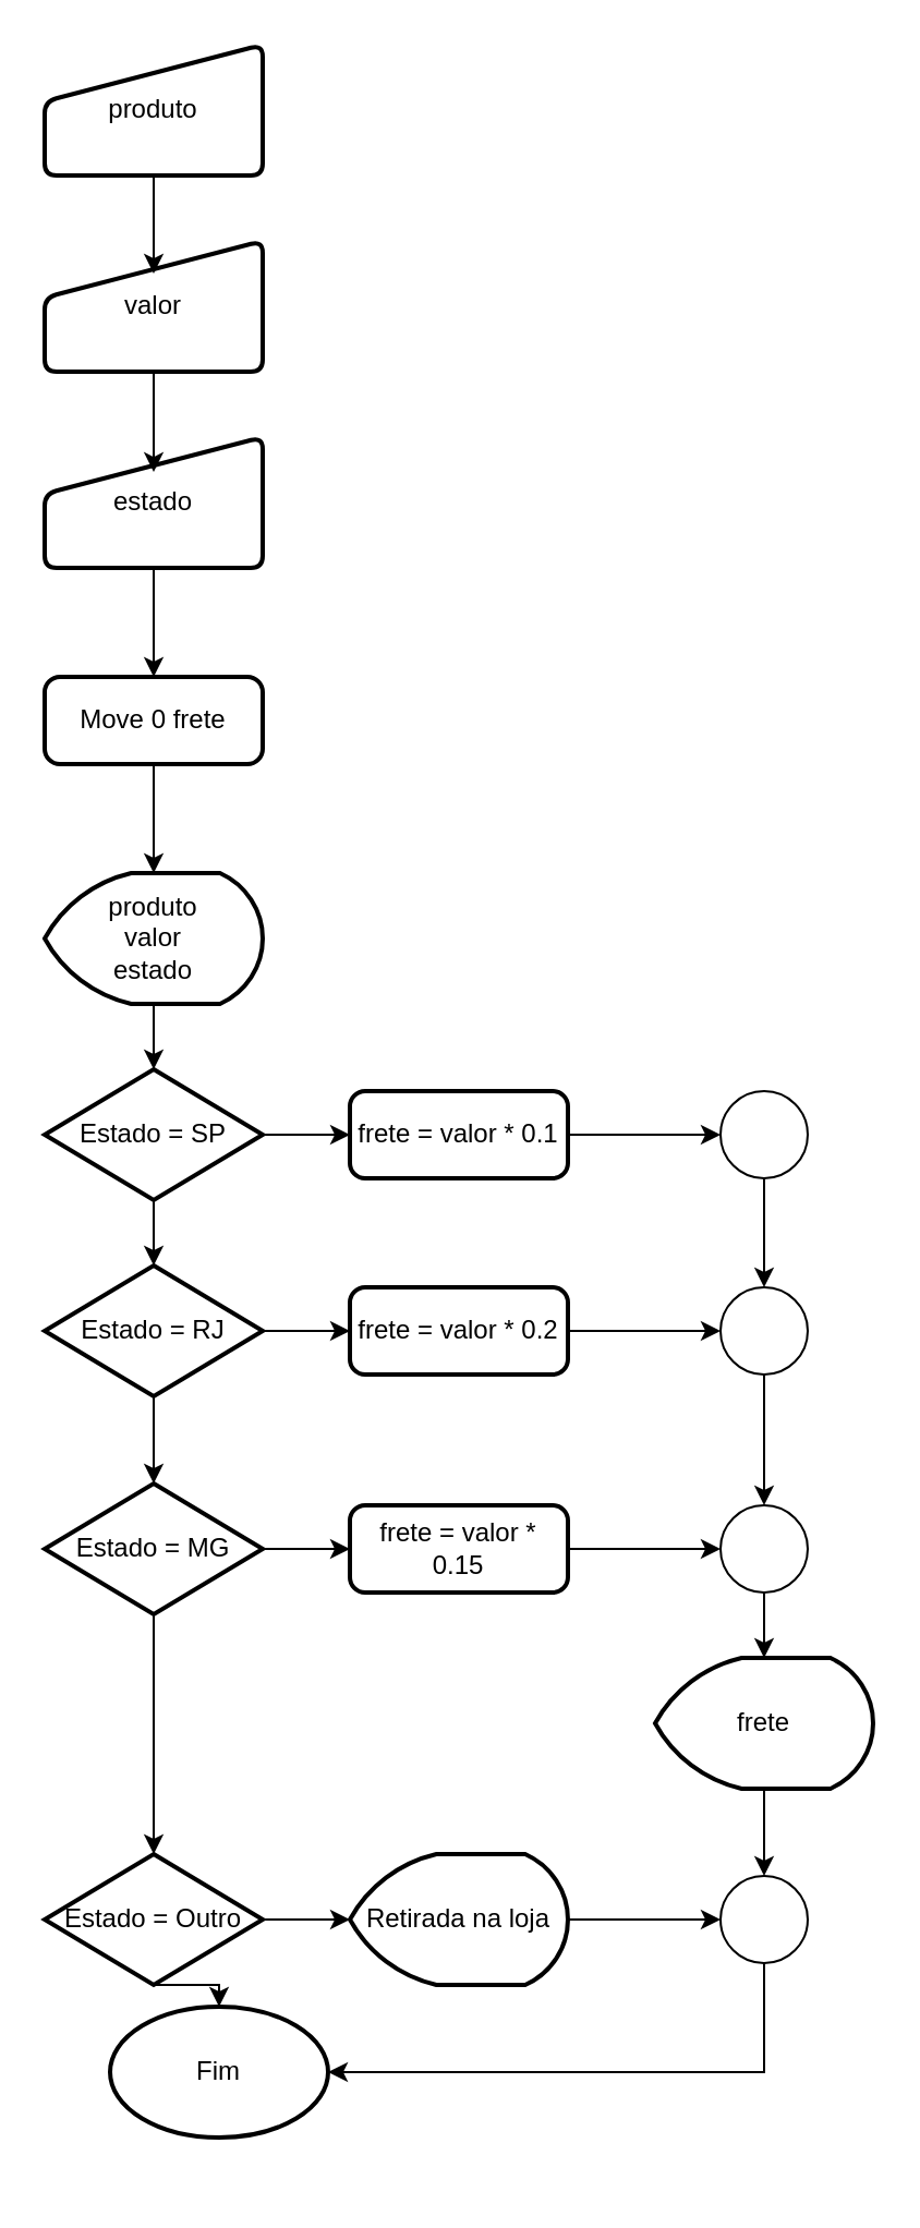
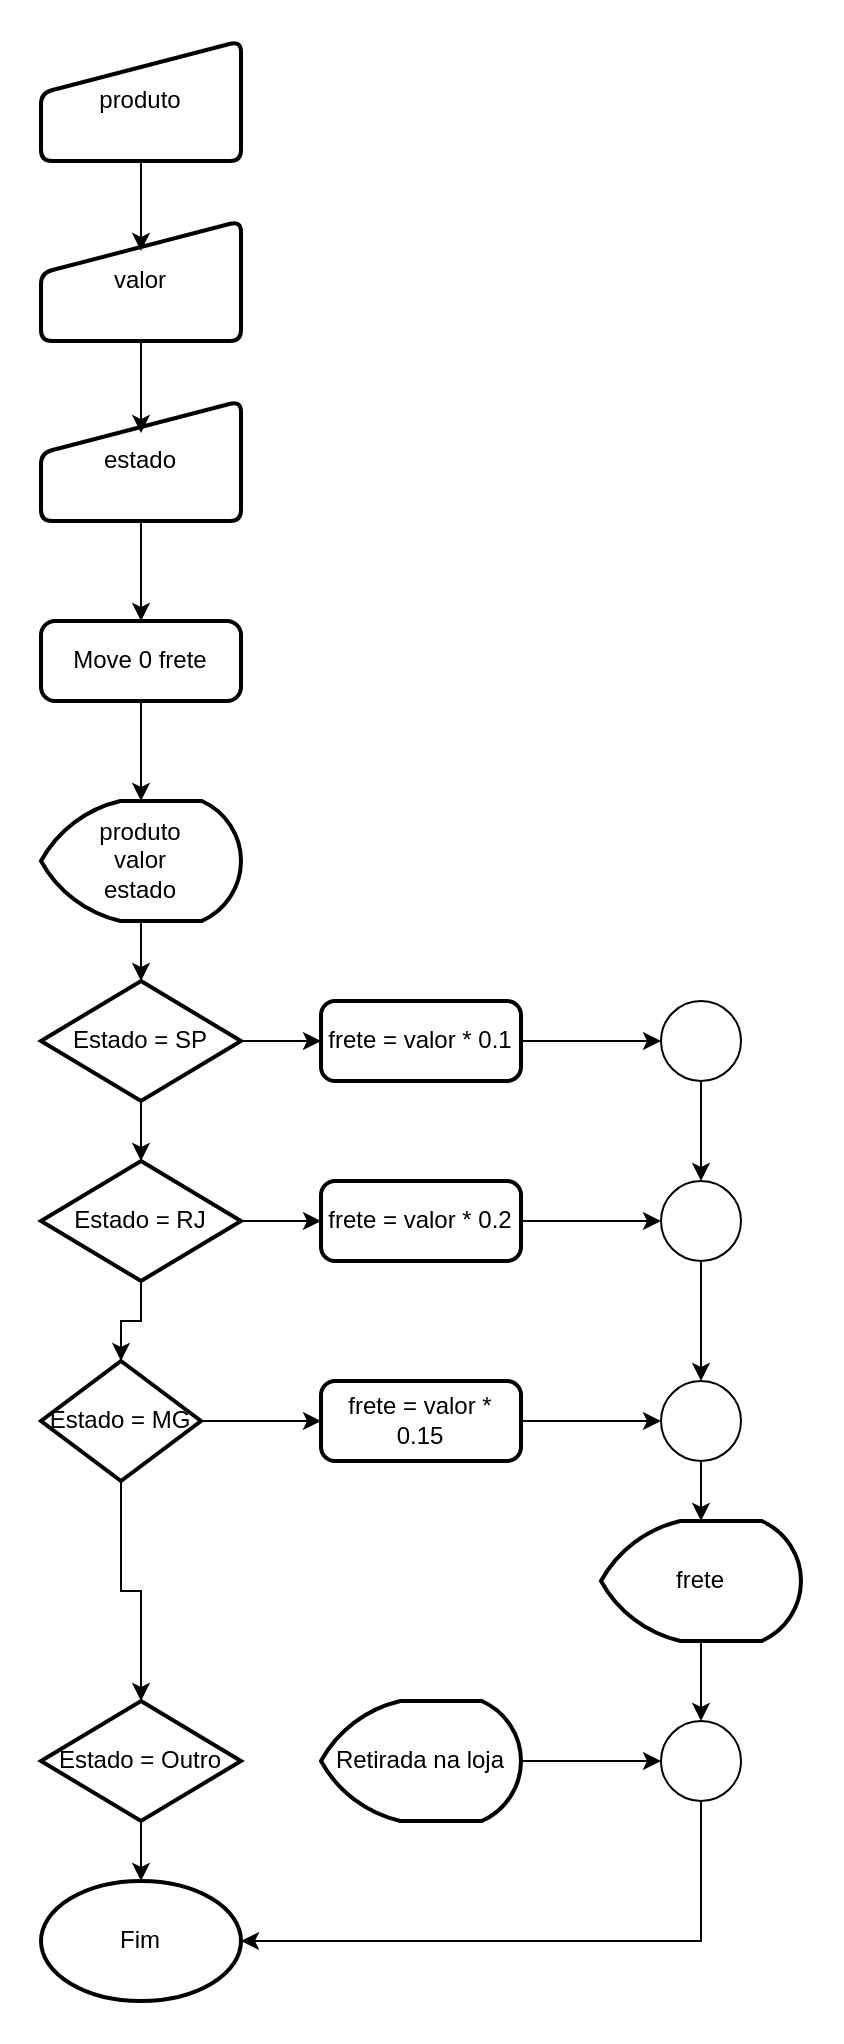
- <mxCell id="14" value="Estado = MG" style="strokeWidth=2;html=1;shape=mxgraph.flowchart.decision;whiteSpace=wrap;" vertex="1" parent="1"><mxGeometry x="20" y="680" width="100" height="60" as="geometry" /></mxCell>
+ <mxCell id="14" value="Estado = MG" style="strokeWidth=2;html=1;shape=mxgraph.flowchart.decision;whiteSpace=wrap;" vertex="1" parent="1"><mxGeometry x="20" y="680" width="80" height="60" as="geometry" /></mxCell>
- <mxCell id="29" value="" style="edgeStyle=orthogonalEdgeStyle;rounded=0;orthogonalLoop=1;jettySize=auto;html=1;" edge="1" parent="1" source="30" target="34"><mxGeometry relative="1" as="geometry" /></mxCell>
- <mxCell id="40" value="Fim" style="strokeWidth=2;html=1;shape=mxgraph.flowchart.start_1;whiteSpace=wrap;" vertex="1" parent="1"><mxGeometry x="50" y="920" width="100" height="60" as="geometry" /></mxCell>
+ <mxCell id="40" value="Fim" style="strokeWidth=2;html=1;shape=mxgraph.flowchart.start_1;whiteSpace=wrap;" vertex="1" parent="1"><mxGeometry x="20" y="940" width="100" height="60" as="geometry" /></mxCell>
